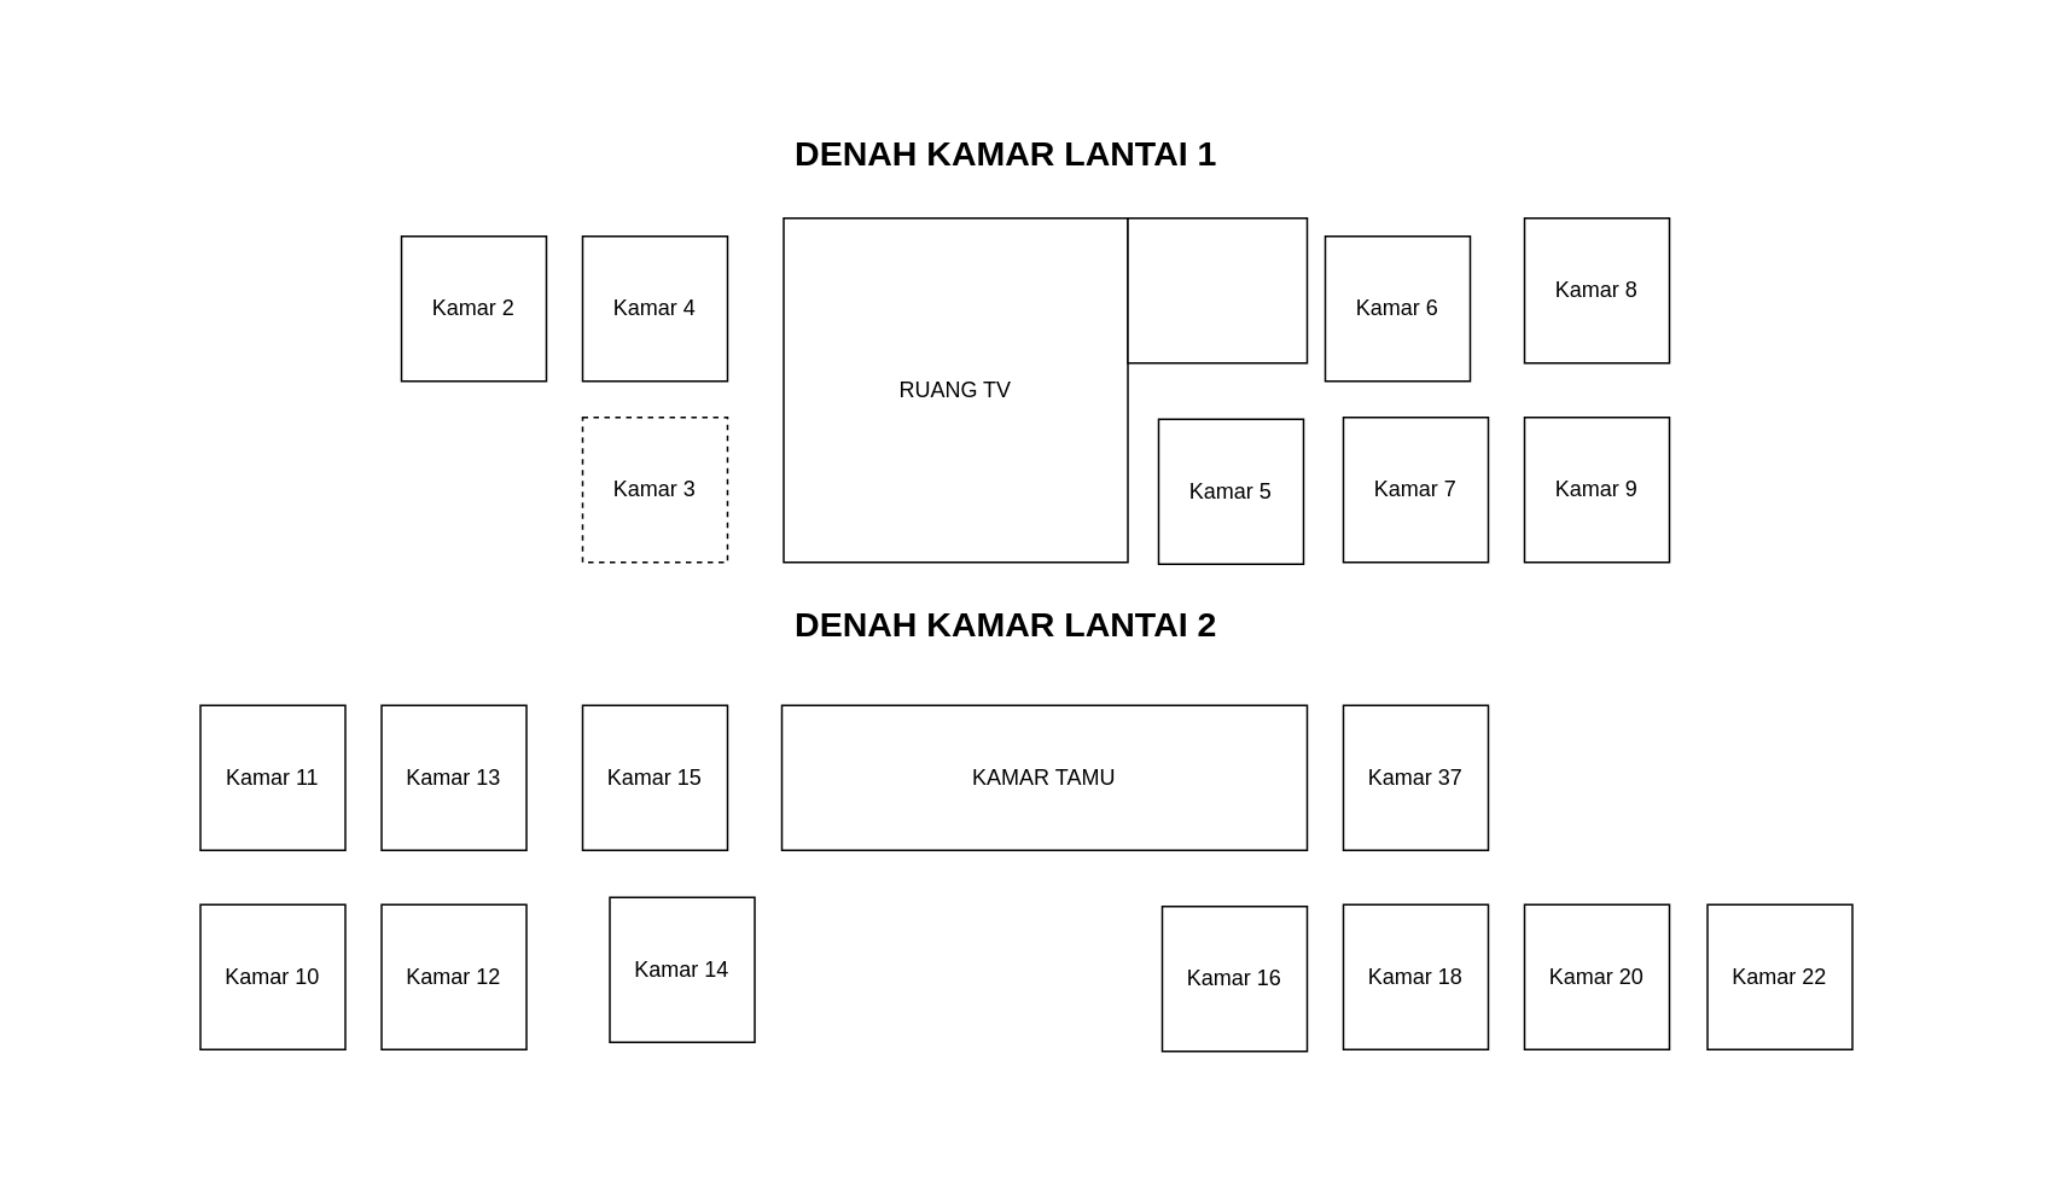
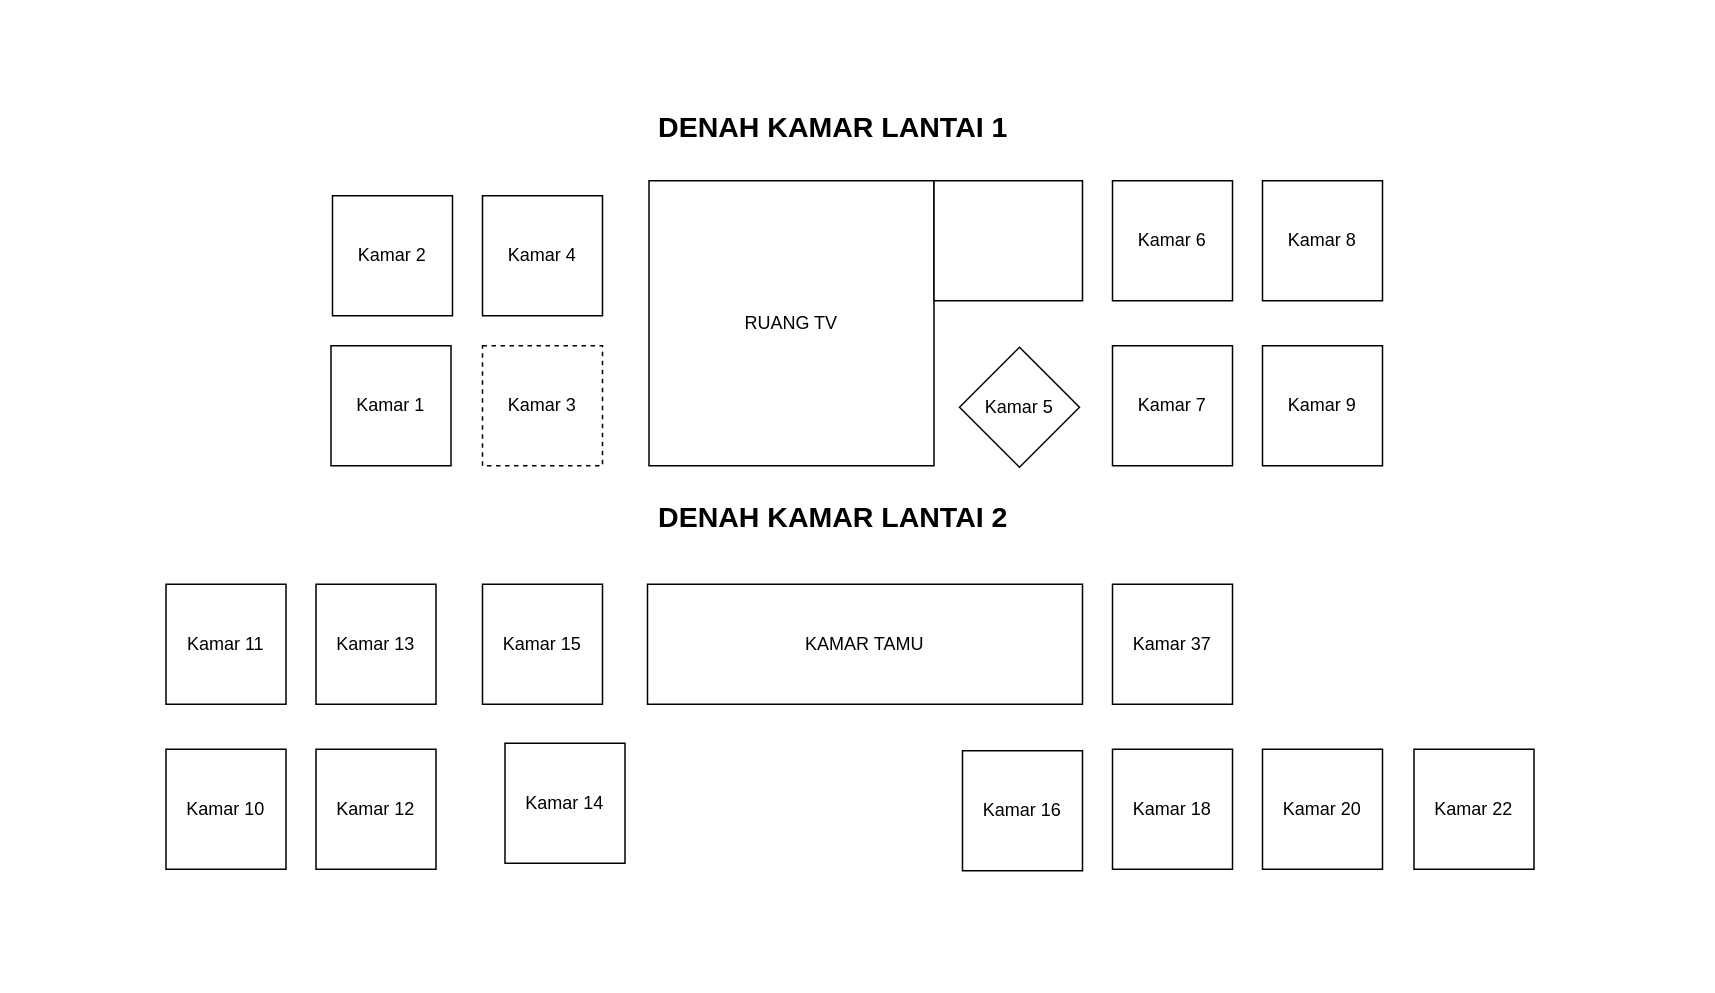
- <mxCell id="20" value="Kamar 6" style="whiteSpace=wrap;html=1;aspect=fixed;" vertex="1" parent="18"><mxGeometry x="511" y="10" width="80" height="80" as="geometry" /></mxCell>
+ <mxCell id="20" value="Kamar 6" style="whiteSpace=wrap;html=1;aspect=fixed;" vertex="1" parent="18"><mxGeometry x="521" width="80" height="80" as="geometry" /></mxCell>
+ <mxCell id="24" value="Kamar 1" style="whiteSpace=wrap;html=1;aspect=fixed;" vertex="1" parent="18"><mxGeometry y="110" width="80" height="80" as="geometry" /></mxCell>
- <mxCell id="27" value="Kamar 5" style="whiteSpace=wrap;html=1;aspect=fixed;" vertex="1" parent="18"><mxGeometry x="419" y="111" width="80" height="80" as="geometry" /></mxCell>
+ <mxCell id="27" value="Kamar 5" style="rhombus;whiteSpace=wrap;html=1;aspect=fixed;" vertex="1" parent="18"><mxGeometry x="419" y="111" width="80" height="80" as="geometry" /></mxCell>
